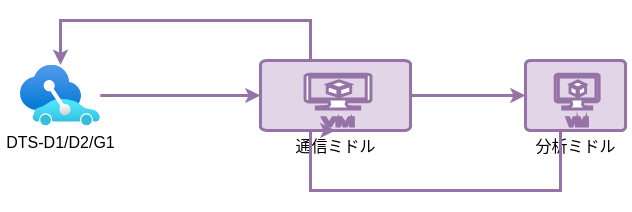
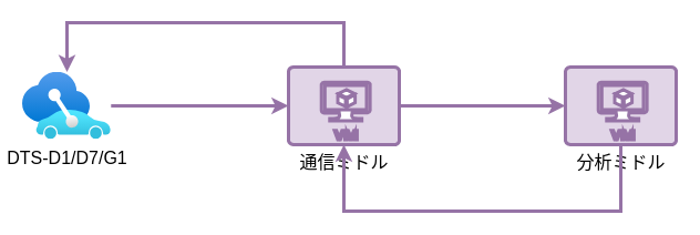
- <mxCell id="4" value="通信ミドル" style="verticalLabelPosition=bottom;html=1;verticalAlign=top;align=center;strokeColor=#9673a6;fillColor=#e1d5e7;shape=mxgraph.azure.virtual_machine;fontSize=16;strokeWidth=3;" vertex="1" parent="1"><mxGeometry x="260" y="60" width="150" height="70" as="geometry" /></mxCell>
+ <mxCell id="4" value="通信ミドル" style="verticalLabelPosition=bottom;html=1;verticalAlign=top;align=center;strokeColor=#9673a6;fillColor=#e1d5e7;shape=mxgraph.azure.virtual_machine;fontSize=16;strokeWidth=3;" vertex="1" parent="1"><mxGeometry x="260" y="60" width="100" height="70" as="geometry" /></mxCell>
- <mxCell id="5" value="分析ミドル" style="verticalLabelPosition=bottom;html=1;verticalAlign=top;align=center;strokeColor=#9673a6;fillColor=#e1d5e7;shape=mxgraph.azure.virtual_machine;fontSize=16;strokeWidth=3;" vertex="1" parent="1"><mxGeometry x="525" y="60" width="100" height="70" as="geometry" /></mxCell>
+ <mxCell id="5" value="分析ミドル" style="verticalLabelPosition=bottom;html=1;verticalAlign=top;align=center;strokeColor=#9673a6;fillColor=#e1d5e7;shape=mxgraph.azure.virtual_machine;fontSize=16;strokeWidth=3;" vertex="1" parent="1"><mxGeometry x="510" y="60" width="100" height="70" as="geometry" /></mxCell>
- <mxCell id="6" value="DTS-D1/D2/G1" style="image;aspect=fixed;html=1;points=[];align=center;fontSize=16;image=img/lib/azure2/other/Connected_Vehicle_Platform.svg;strokeWidth=3;fillColor=#e1d5e7;strokeColor=#9673a6;" vertex="1" parent="1"><mxGeometry x="20" y="64.5" width="79.77" height="61" as="geometry" /></mxCell>
+ <mxCell id="6" value="DTS-D1/D7/G1" style="image;aspect=fixed;html=1;points=[];align=center;fontSize=16;image=img/lib/azure2/other/Connected_Vehicle_Platform.svg;strokeWidth=3;fillColor=#e1d5e7;strokeColor=#9673a6;" vertex="1" parent="1"><mxGeometry x="20" y="64.5" width="79.77" height="61" as="geometry" /></mxCell>
